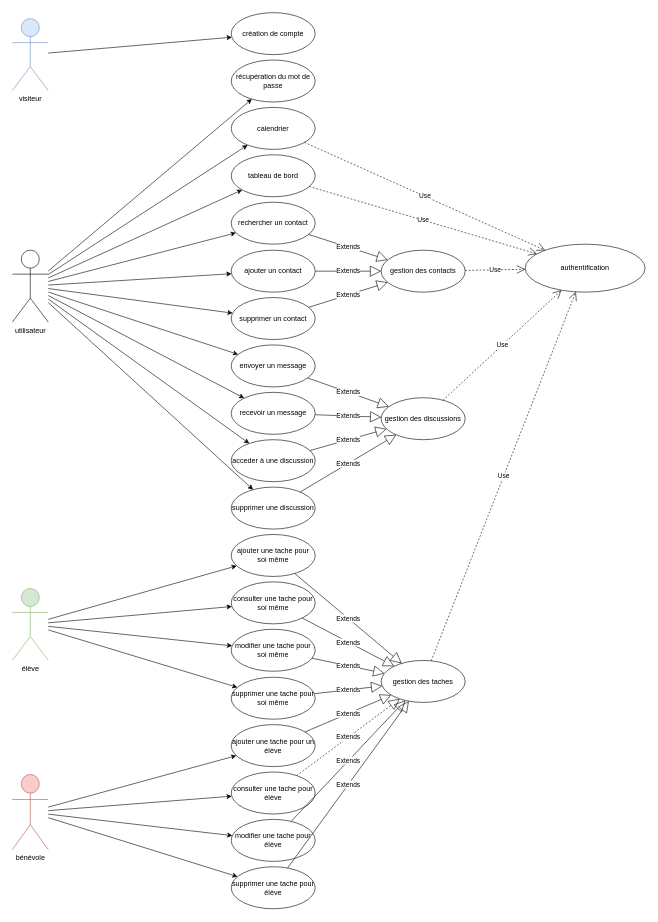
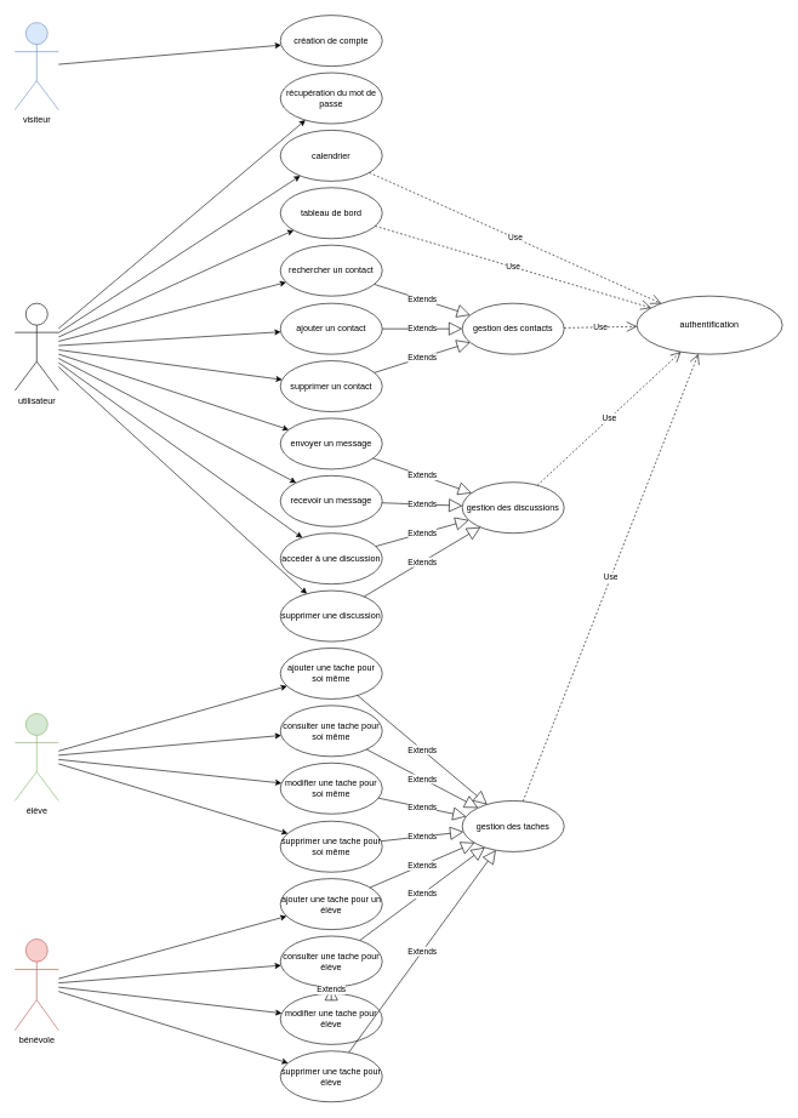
- <mxCell id="40" value="Extends" style="endArrow=block;endSize=16;endFill=0;html=1;rounded=0;dashed=1;" edge="1" parent="1" source="32" target="35"><mxGeometry width="160" relative="1" as="geometry"><mxPoint x="484.973" y="1428.371" as="sourcePoint" /><mxPoint x="714.887" y="1186.596" as="targetPoint" /></mxGeometry></mxCell>
+ <mxCell id="40" value="Extends" style="endArrow=block;endSize=16;endFill=0;html=1;rounded=0;" edge="1" parent="1" source="32" target="35"><mxGeometry width="160" relative="1" as="geometry"><mxPoint x="484.973" y="1428.371" as="sourcePoint" /><mxPoint x="714.887" y="1186.596" as="targetPoint" /></mxGeometry></mxCell>
- <mxCell id="39" value="Extends" style="endArrow=block;endSize=16;endFill=0;html=1;rounded=0;" edge="1" parent="1" source="33" target="35"><mxGeometry width="160" relative="1" as="geometry"><mxPoint x="479.236" y="1516.165" as="sourcePoint" /><mxPoint x="720.762" y="1187.835" as="targetPoint" /></mxGeometry></mxCell>
+ <mxCell id="39" value="Extends" style="endArrow=block;endSize=16;endFill=0;html=1;rounded=0;" edge="1" parent="1" source="33" target="32"><mxGeometry width="160" relative="1" as="geometry"><mxPoint x="479.236" y="1516.165" as="sourcePoint" /><mxPoint x="720.762" y="1187.835" as="targetPoint" /></mxGeometry></mxCell>
